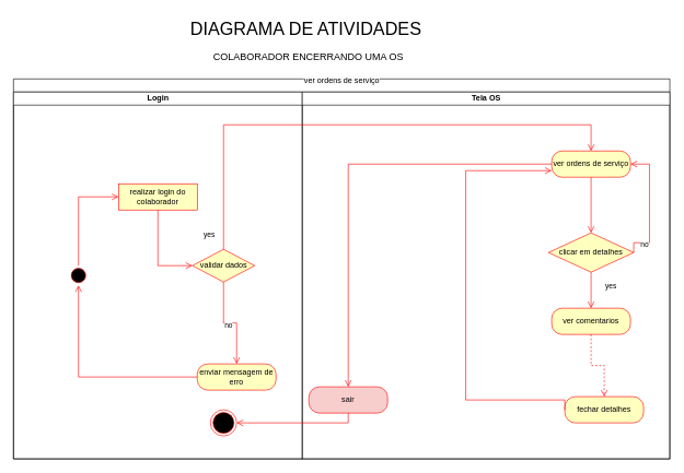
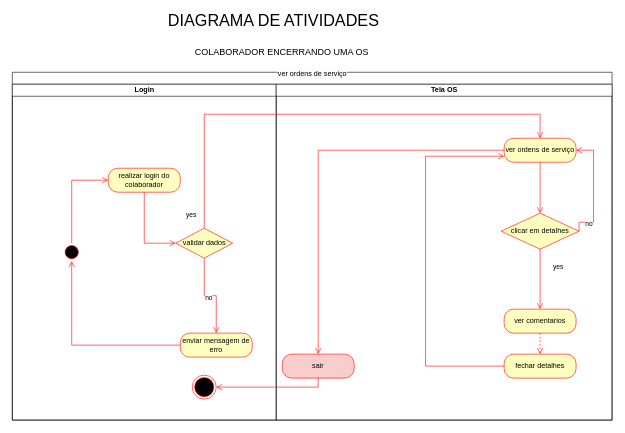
- <mxCell id="27" value="&lt;font style=&quot;font-size: 27px;&quot;&gt;DIAGRAMA DE ATIVIDADES&amp;nbsp;&lt;/font&gt;" style="text;html=1;align=center;verticalAlign=middle;resizable=0;points=[];autosize=1;strokeColor=none;fillColor=none;strokeWidth=1;" vertex="1" parent="1"><mxGeometry x="279" y="20" width="380" height="50" as="geometry" /></mxCell>
+ <mxCell id="27" value="&lt;font style=&quot;font-size: 27px;&quot;&gt;DIAGRAMA DE ATIVIDADES&amp;nbsp;&lt;/font&gt;" style="text;html=1;align=center;verticalAlign=middle;resizable=0;points=[];autosize=1;strokeColor=none;fillColor=none;strokeWidth=1;" vertex="1" parent="1"><mxGeometry x="269" y="10" width="380" height="50" as="geometry" /></mxCell>
- <mxCell id="5" value="realizar login do colaborador" style="whiteSpace=wrap;html=1;arcSize=40;fontColor=#000000;fillColor=#ffffc0;strokeColor=#ff0000;rounded=0;" vertex="1" parent="3"><mxGeometry x="160" y="140" width="120" height="40" as="geometry" /></mxCell>
+ <mxCell id="5" value="realizar login do colaborador" style="rounded=1;whiteSpace=wrap;html=1;arcSize=40;fontColor=#000000;fillColor=#ffffc0;strokeColor=#ff0000;" vertex="1" parent="3"><mxGeometry x="160" y="140" width="120" height="40" as="geometry" /></mxCell>
- <mxCell id="22" value="ver comentarios" style="rounded=1;whiteSpace=wrap;html=1;arcSize=40;fontColor=#000000;fillColor=#ffffc0;strokeColor=#ff0000;" vertex="1" parent="13"><mxGeometry x="380" y="330" width="120" height="40" as="geometry" /></mxCell>
+ <mxCell id="22" value="ver comentarios" style="rounded=1;whiteSpace=wrap;html=1;arcSize=40;fontColor=#000000;fillColor=#ffffc0;strokeColor=#ff0000;" vertex="1" parent="13"><mxGeometry x="380" y="375" width="120" height="40" as="geometry" /></mxCell>
- <mxCell id="15" value="fechar detalhes" style="rounded=1;whiteSpace=wrap;html=1;arcSize=40;fontColor=#000000;fillColor=#ffffc0;strokeColor=#ff0000;" vertex="1" parent="13"><mxGeometry x="400" y="465" width="120" height="40" as="geometry" /></mxCell>
+ <mxCell id="15" value="fechar detalhes" style="rounded=1;whiteSpace=wrap;html=1;arcSize=40;fontColor=#000000;fillColor=#ffffc0;strokeColor=#ff0000;" vertex="1" parent="13"><mxGeometry x="380" y="450" width="120" height="40" as="geometry" /></mxCell>
